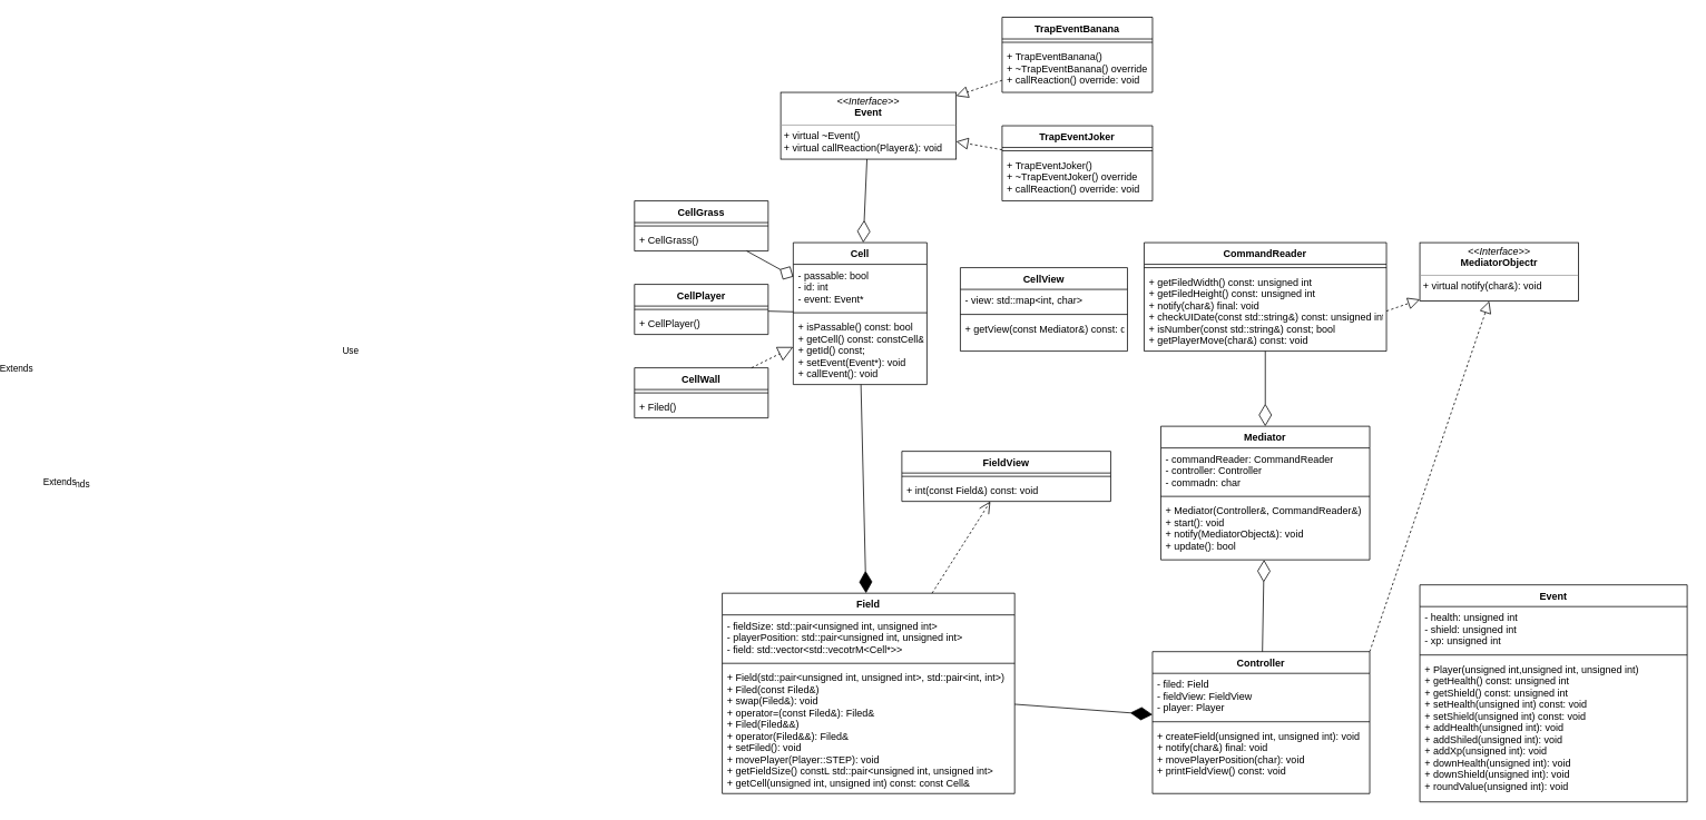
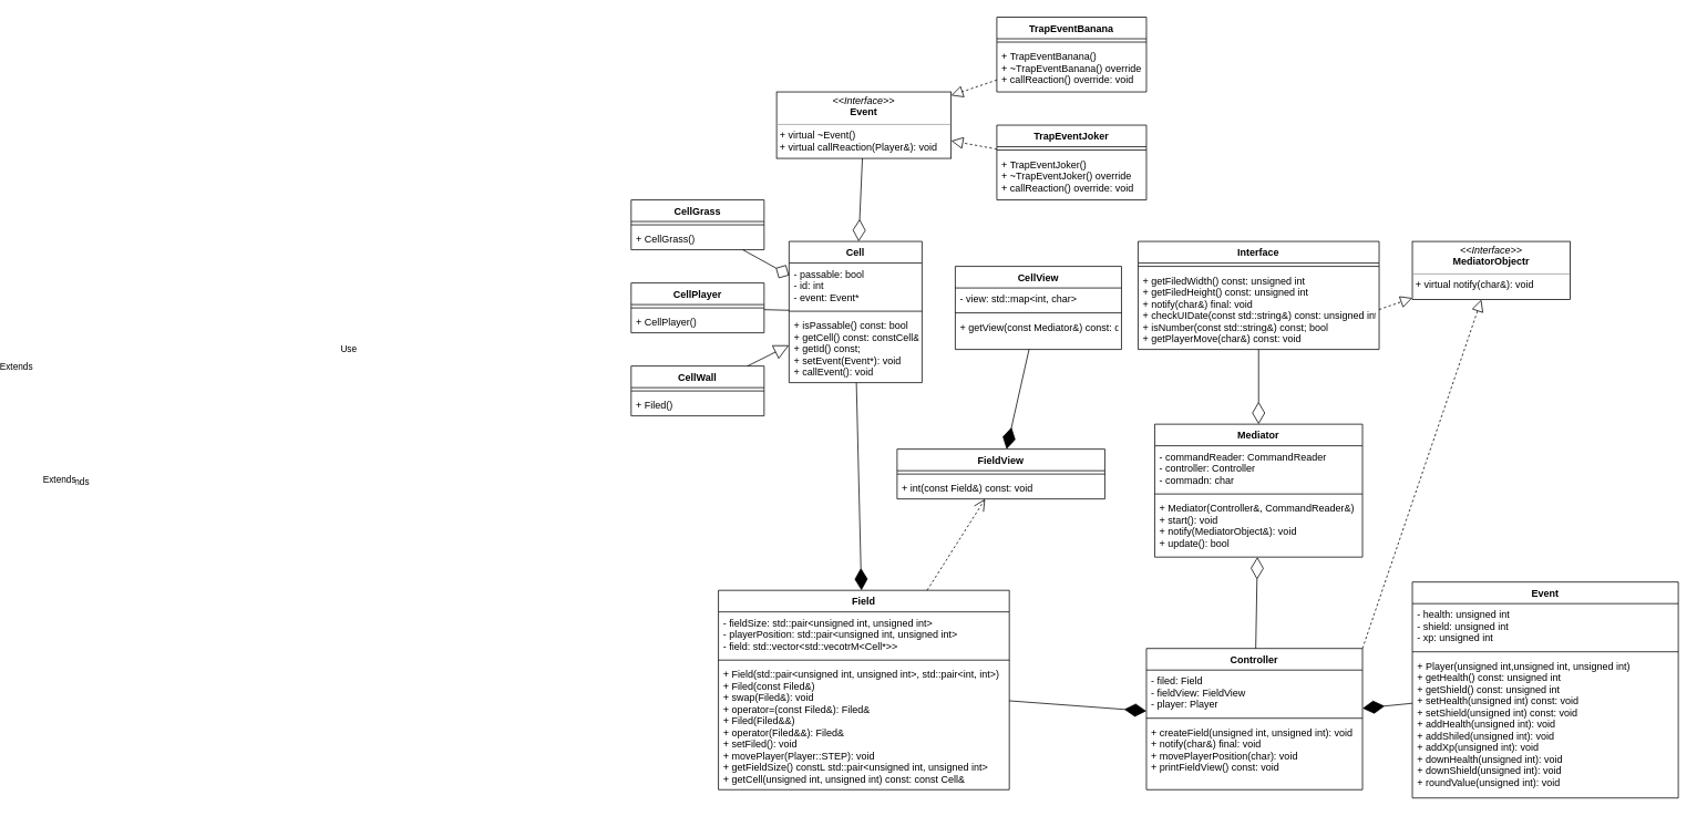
- <mxCell id="6" value="CommandReader" style="swimlane;fontStyle=1;align=center;verticalAlign=top;childLayout=stackLayout;horizontal=1;startSize=26;horizontalStack=0;resizeParent=1;resizeParentMax=0;resizeLast=0;collapsible=1;marginBottom=0;" parent="1" vertex="1"><mxGeometry x="630" y="290" width="290" height="130" as="geometry" /></mxCell>
+ <mxCell id="6" value="Interface" style="swimlane;fontStyle=1;align=center;verticalAlign=top;childLayout=stackLayout;horizontal=1;startSize=26;horizontalStack=0;resizeParent=1;resizeParentMax=0;resizeLast=0;collapsible=1;marginBottom=0;" parent="1" vertex="1"><mxGeometry x="630" y="290" width="290" height="130" as="geometry" /></mxCell>
- <mxCell id="62" value="Extends" style="endArrow=block;endSize=16;endFill=0;html=1;rounded=0;dashed=1;" edge="1" parent="1" source="59" target="22"><mxGeometry x="-1" y="823" width="160" relative="1" as="geometry"><mxPoint x="180" y="610" as="sourcePoint" /><mxPoint x="220" y="533" as="targetPoint" /><mxPoint x="-460" y="873" as="offset" /></mxGeometry></mxCell>
+ <mxCell id="62" value="Extends" style="endArrow=block;endSize=16;endFill=0;html=1;rounded=0;" edge="1" parent="1" source="59" target="22"><mxGeometry x="-1" y="823" width="160" relative="1" as="geometry"><mxPoint x="180" y="610" as="sourcePoint" /><mxPoint x="220" y="533" as="targetPoint" /><mxPoint x="-460" y="873" as="offset" /></mxGeometry></mxCell>
+ <mxCell id="38" value="" style="endArrow=diamondThin;endFill=1;endSize=24;html=1;rounded=0;" parent="1" source="27" target="15" edge="1"><mxGeometry width="160" relative="1" as="geometry"><mxPoint x="690" y="580" as="sourcePoint" /><mxPoint x="850" y="580" as="targetPoint" /></mxGeometry></mxCell>
+ <mxCell id="44" value="" style="endArrow=diamondThin;endFill=1;endSize=24;html=1;rounded=0;" parent="1" source="39" target="9" edge="1"><mxGeometry width="160" relative="1" as="geometry"><mxPoint x="640" y="710" as="sourcePoint" /><mxPoint x="800" y="710" as="targetPoint" /></mxGeometry></mxCell>
